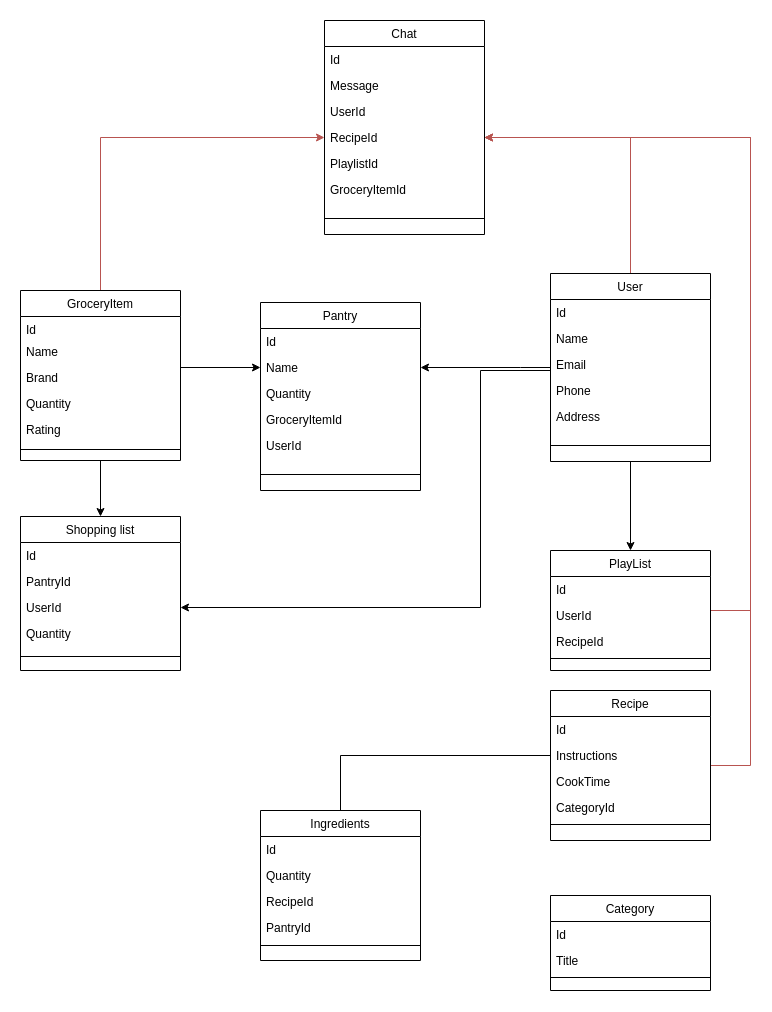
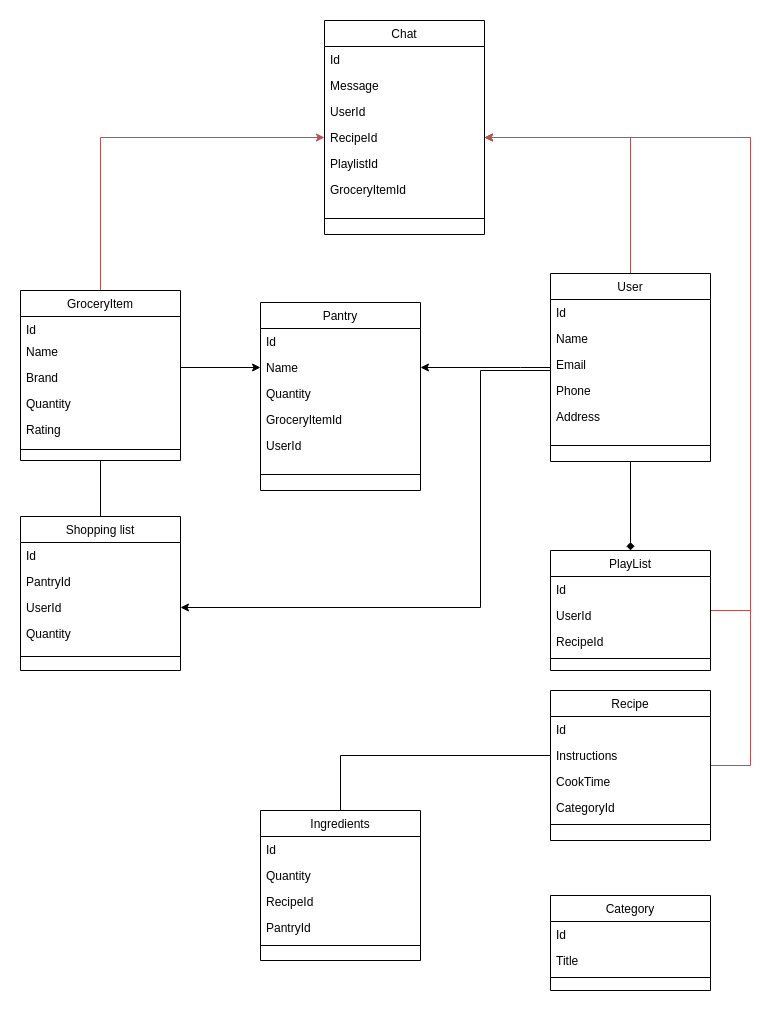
- <mxCell id="32" style="edgeStyle=orthogonalEdgeStyle;rounded=0;orthogonalLoop=1;jettySize=auto;html=1;exitX=0.5;exitY=1;exitDx=0;exitDy=0;" edge="1" parent="1" source="34" target="47"><mxGeometry relative="1" as="geometry" /></mxCell>
+ <mxCell id="32" style="edgeStyle=orthogonalEdgeStyle;rounded=0;orthogonalLoop=1;jettySize=auto;html=1;exitX=0.5;exitY=1;exitDx=0;exitDy=0;endArrow=none;" edge="1" parent="1" source="34" target="47"><mxGeometry relative="1" as="geometry" /></mxCell>
- <mxCell id="11" style="edgeStyle=orthogonalEdgeStyle;rounded=0;orthogonalLoop=1;jettySize=auto;html=1;exitX=0.5;exitY=1;exitDx=0;exitDy=0;entryX=0.5;entryY=0;entryDx=0;entryDy=0;" edge="1" parent="1" source="53" target="27"><mxGeometry relative="1" as="geometry" /></mxCell>
+ <mxCell id="11" style="edgeStyle=orthogonalEdgeStyle;rounded=0;orthogonalLoop=1;jettySize=auto;html=1;exitX=0.5;exitY=1;exitDx=0;exitDy=0;entryX=0.5;entryY=0;entryDx=0;entryDy=0;endArrow=diamond;" edge="1" parent="1" source="53" target="27"><mxGeometry relative="1" as="geometry" /></mxCell>
